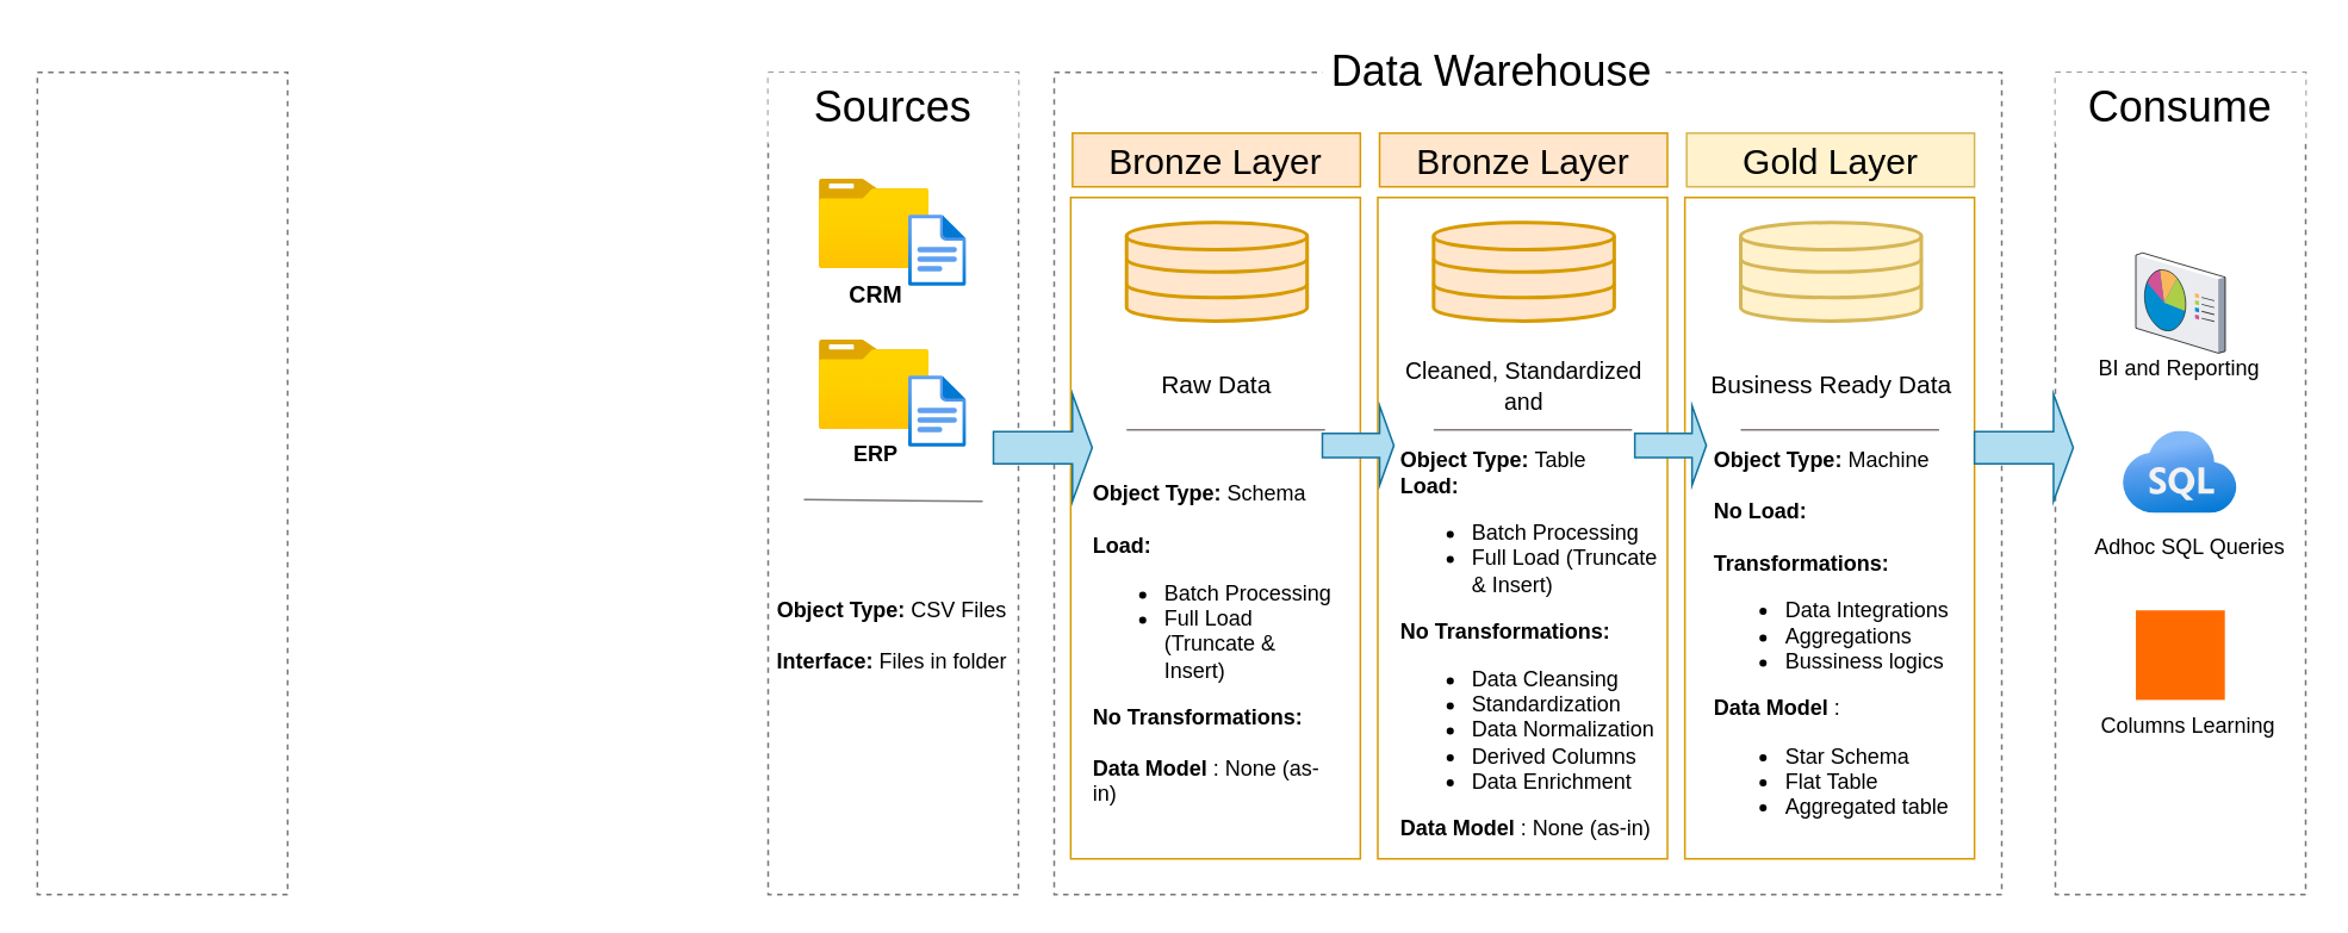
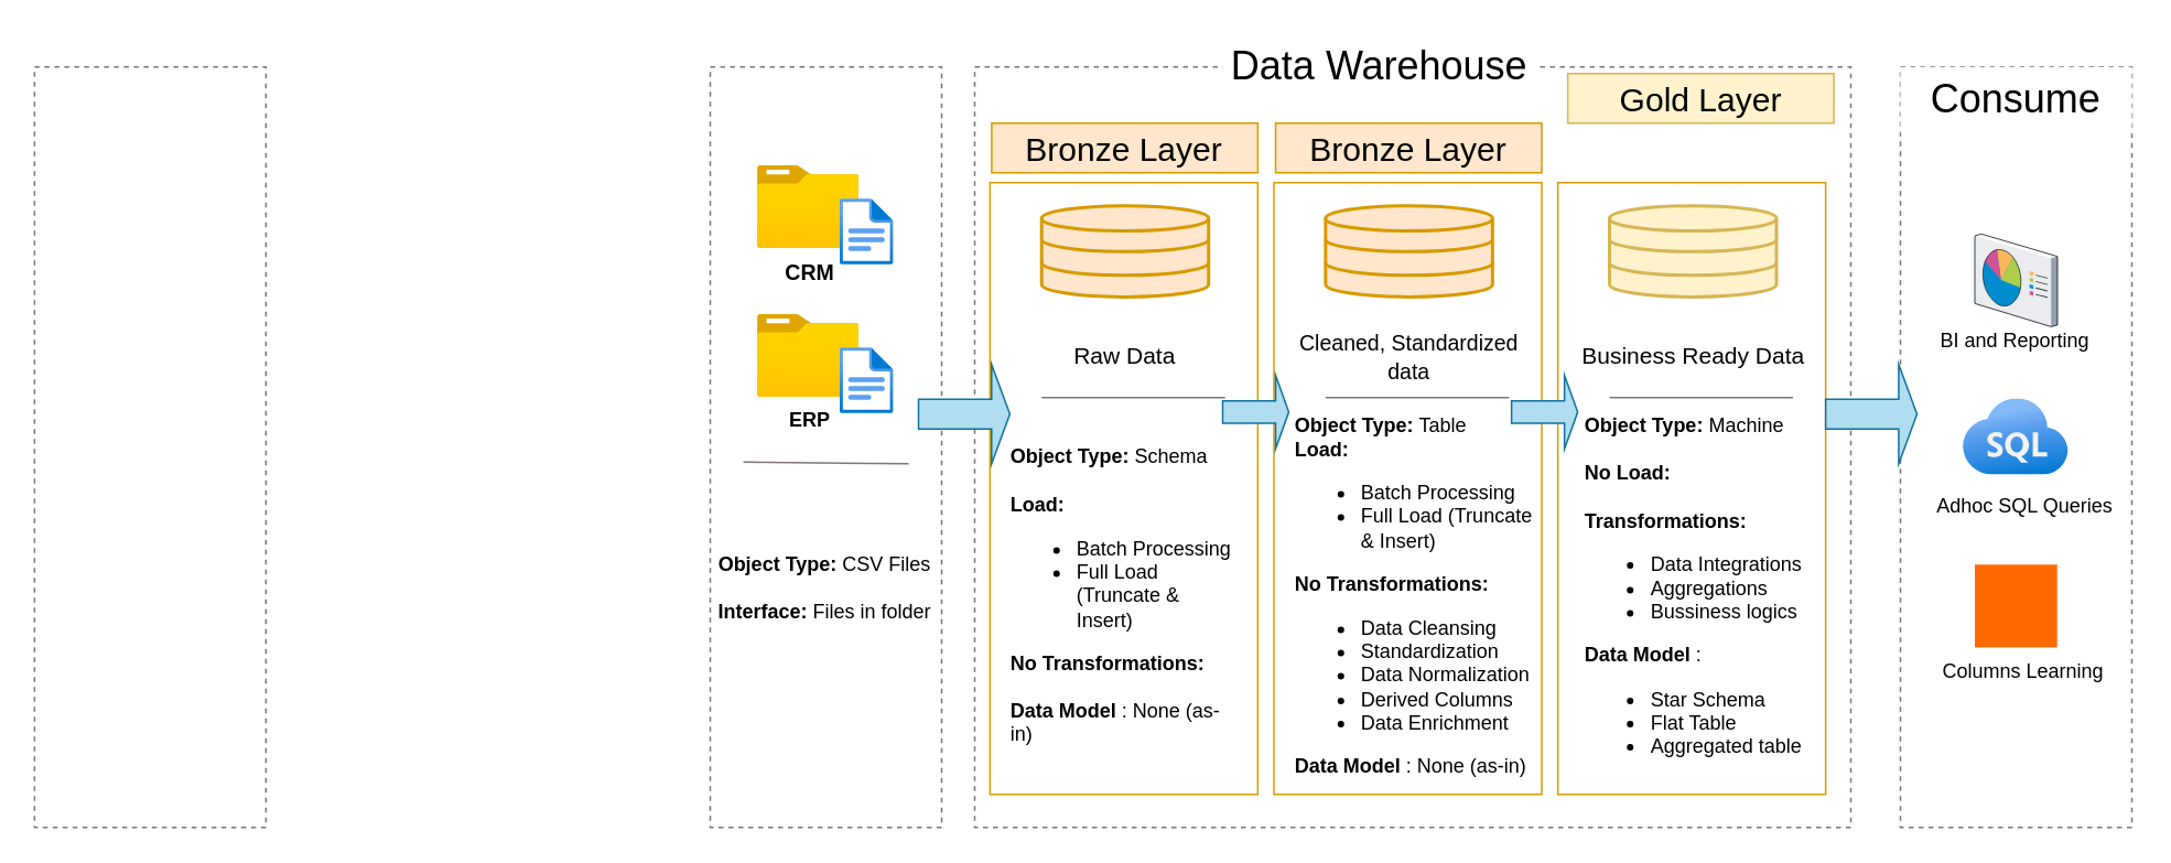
- <mxCell id="3" value="Sources" style="rounded=0;whiteSpace=wrap;html=1;fontSize=24;strokeColor=none;" vertex="1" parent="1"><mxGeometry x="429" y="40" width="140" height="40" as="geometry" /></mxCell>
- <mxCell id="8" value="Gold Layer" style="rounded=0;whiteSpace=wrap;html=1;fillColor=#fff2cc;strokeColor=#d6b656;fontSize=20;" vertex="1" parent="1"><mxGeometry x="942.76" y="74" width="161" height="30" as="geometry" /></mxCell>
+ <mxCell id="8" value="Gold Layer" style="rounded=0;whiteSpace=wrap;html=1;fillColor=#fff2cc;strokeColor=#d6b656;fontSize=20;" vertex="1" parent="1"><mxGeometry x="947.76" y="44" width="161" height="30" as="geometry" /></mxCell>
- <mxCell id="37" value="&lt;font style=&quot;font-size: 13px;&quot;&gt;Cleaned, Standardized and&lt;/font&gt;" style="text;html=1;align=center;verticalAlign=middle;whiteSpace=wrap;rounded=0;fontSize=14;" vertex="1" parent="1"><mxGeometry x="782" y="200.1" width="140" height="30" as="geometry" /></mxCell>
+ <mxCell id="37" value="&lt;font style=&quot;font-size: 13px;&quot;&gt;Cleaned, Standardized data&lt;/font&gt;" style="text;html=1;align=center;verticalAlign=middle;whiteSpace=wrap;rounded=0;fontSize=14;" vertex="1" parent="1"><mxGeometry x="782" y="200.1" width="140" height="30" as="geometry" /></mxCell>
